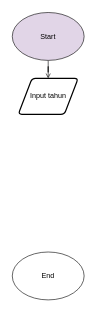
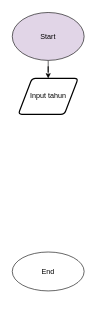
- <mxCell id="2" style="edgeStyle=orthogonalEdgeStyle;rounded=0;orthogonalLoop=1;jettySize=auto;html=1;entryX=0.5;entryY=0;entryDx=0;entryDy=0;endArrow=open;" edge="1" parent="1" source="3" target="5"><mxGeometry relative="1" as="geometry" /></mxCell>
+ <mxCell id="2" style="edgeStyle=orthogonalEdgeStyle;rounded=0;orthogonalLoop=1;jettySize=auto;html=1;entryX=0.5;entryY=0;entryDx=0;entryDy=0;" edge="1" parent="1" source="3" target="5"><mxGeometry relative="1" as="geometry" /></mxCell>
- <mxCell id="4" value="End" style="ellipse;whiteSpace=wrap;html=1;" vertex="1" parent="1"><mxGeometry x="20" y="420" width="120" height="80" as="geometry" /></mxCell>
+ <mxCell id="4" value="End" style="ellipse;whiteSpace=wrap;html=1;" vertex="1" parent="1"><mxGeometry x="20" y="420" width="120" height="65" as="geometry" /></mxCell>
